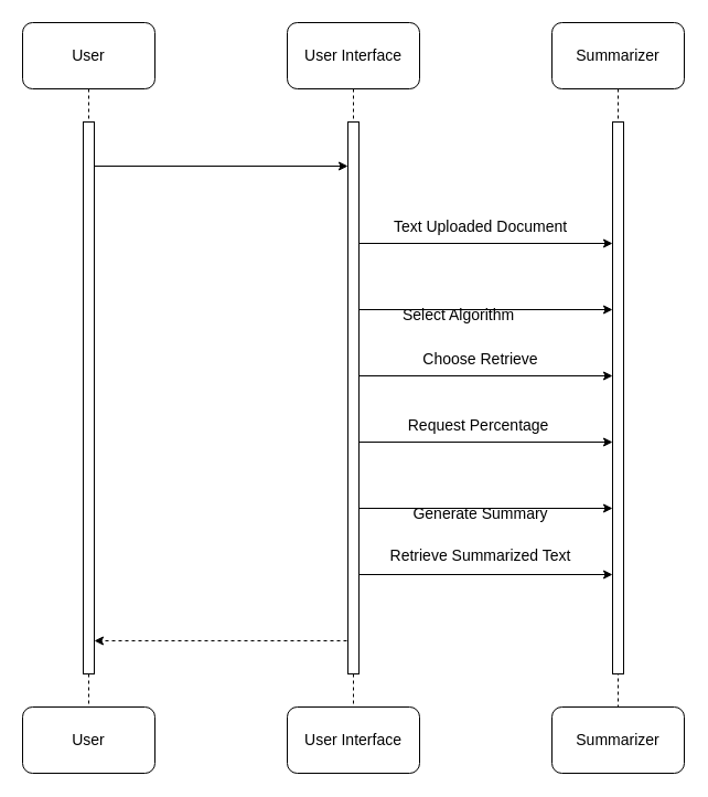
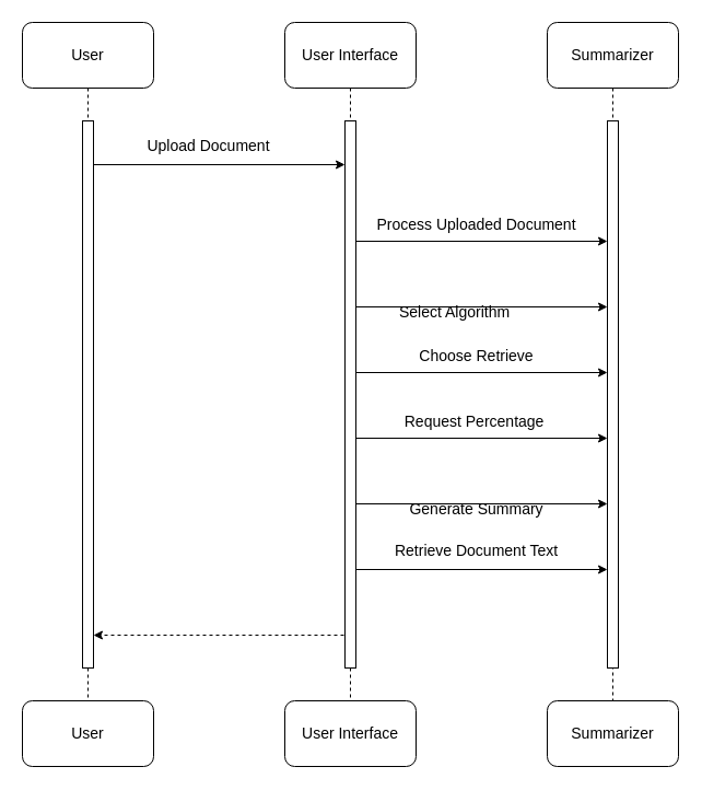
+ <mxCell id="19" value="&lt;font style=&quot;font-size: 14px;&quot;&gt;Upload Document&lt;/font&gt;" style="text;html=1;align=center;verticalAlign=middle;resizable=0;points=[];autosize=1;strokeColor=none;fillColor=none;" parent="1" vertex="1"><mxGeometry x="120" y="118" width="140" height="30" as="geometry" /></mxCell>
- <mxCell id="20" value="&lt;font style=&quot;font-size: 14px;&quot;&gt;Text Uploaded Document&lt;/font&gt;" style="text;html=1;align=center;verticalAlign=middle;resizable=0;points=[];autosize=1;strokeColor=none;fillColor=none;" parent="1" vertex="1"><mxGeometry x="330" y="190" width="210" height="30" as="geometry" /></mxCell>
+ <mxCell id="20" value="&lt;font style=&quot;font-size: 14px;&quot;&gt;Process Uploaded Document&lt;/font&gt;" style="text;html=1;align=center;verticalAlign=middle;resizable=0;points=[];autosize=1;strokeColor=none;fillColor=none;" parent="1" vertex="1"><mxGeometry x="330" y="190" width="210" height="30" as="geometry" /></mxCell>
- <mxCell id="25" value="&lt;font style=&quot;font-size: 14px;&quot;&gt;Retrieve Summarized Text&lt;/font&gt;" style="text;html=1;align=center;verticalAlign=middle;resizable=0;points=[];autosize=1;strokeColor=none;fillColor=none;" parent="1" vertex="1"><mxGeometry x="340" y="488" width="190" height="30" as="geometry" /></mxCell>
+ <mxCell id="25" value="&lt;font style=&quot;font-size: 14px;&quot;&gt;Retrieve Document Text&lt;/font&gt;" style="text;html=1;align=center;verticalAlign=middle;resizable=0;points=[];autosize=1;strokeColor=none;fillColor=none;" parent="1" vertex="1"><mxGeometry x="340" y="488" width="190" height="30" as="geometry" /></mxCell>
